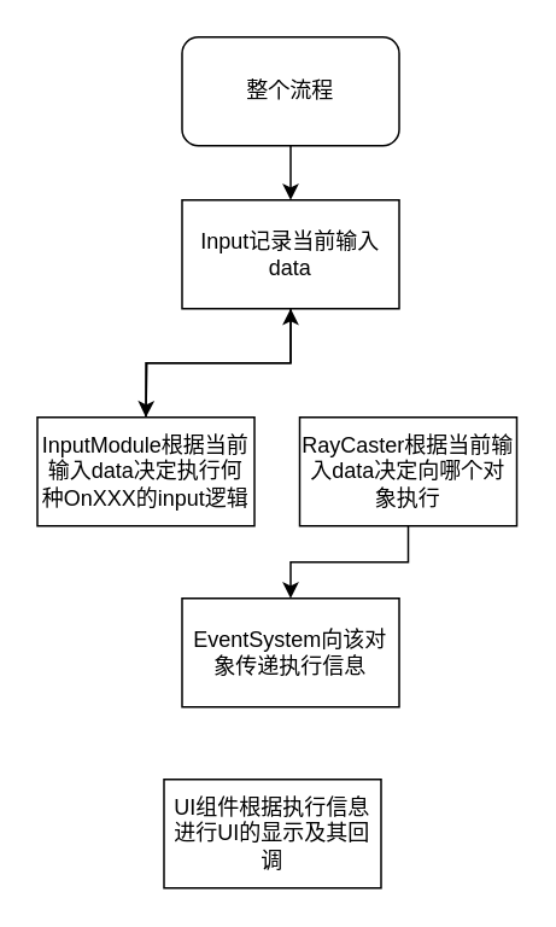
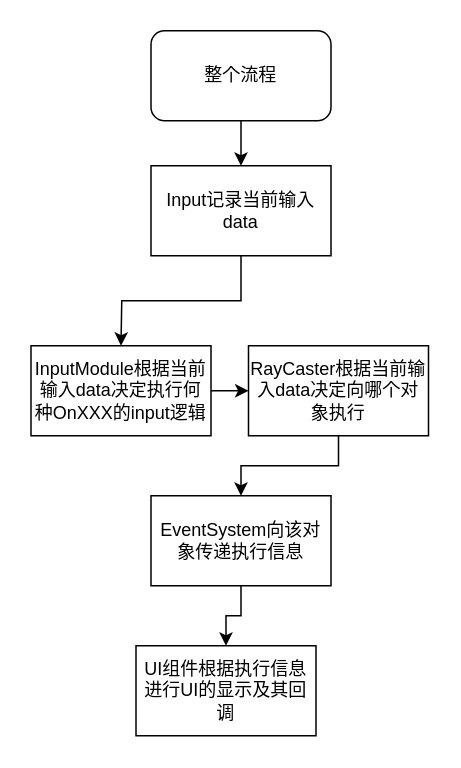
- <mxCell id="6" style="edgeStyle=orthogonalEdgeStyle;rounded=0;orthogonalLoop=1;jettySize=auto;html=1;" edge="1" parent="1" source="7" target="5"><mxGeometry relative="1" as="geometry"><mxPoint x="80" y="340" as="targetPoint" /></mxGeometry></mxCell>
+ <mxCell id="6" style="edgeStyle=orthogonalEdgeStyle;rounded=0;orthogonalLoop=1;jettySize=auto;html=1;entryX=0;entryY=0.5;entryDx=0;entryDy=0;" edge="1" parent="1" source="7" target="9"><mxGeometry relative="1" as="geometry"><mxPoint x="80" y="340" as="targetPoint" /></mxGeometry></mxCell>
+ <mxCell id="10" style="edgeStyle=orthogonalEdgeStyle;rounded=0;orthogonalLoop=1;jettySize=auto;html=1;entryX=0.5;entryY=0;entryDx=0;entryDy=0;" edge="1" parent="1" source="11" target="12"><mxGeometry relative="1" as="geometry"><mxPoint x="160" y="430" as="targetPoint" /></mxGeometry></mxCell>
